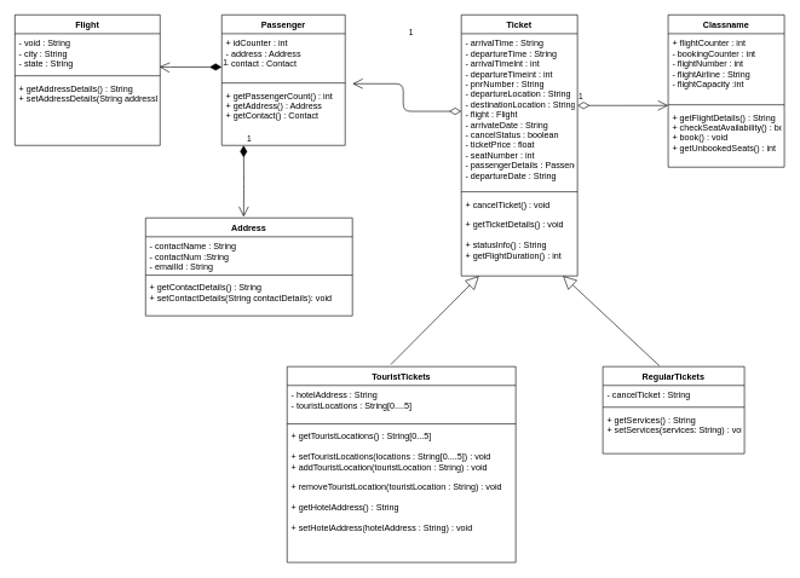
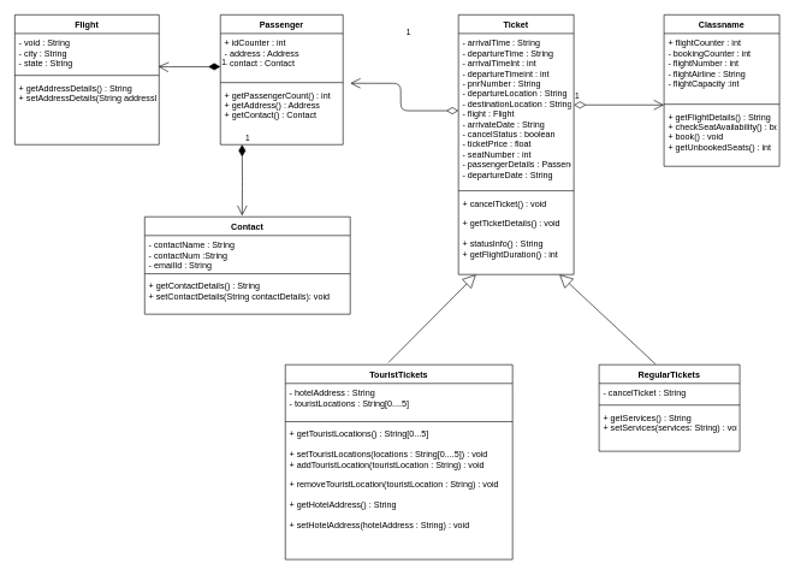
- <mxCell id="29" value="Address" style="swimlane;fontStyle=1;align=center;verticalAlign=top;childLayout=stackLayout;horizontal=1;startSize=26;horizontalStack=0;resizeParent=1;resizeParentMax=0;resizeLast=0;collapsible=1;marginBottom=0;" vertex="1" parent="1"><mxGeometry x="200" y="300" width="285" height="135" as="geometry" /></mxCell>
+ <mxCell id="29" value="Contact" style="swimlane;fontStyle=1;align=center;verticalAlign=top;childLayout=stackLayout;horizontal=1;startSize=26;horizontalStack=0;resizeParent=1;resizeParentMax=0;resizeLast=0;collapsible=1;marginBottom=0;" vertex="1" parent="1"><mxGeometry x="200" y="300" width="285" height="135" as="geometry" /></mxCell>
